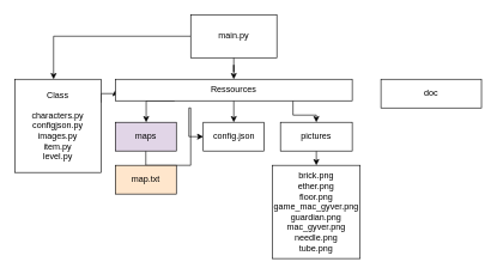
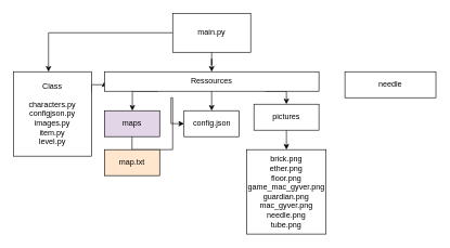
- <mxCell id="18" value="doc" style="rounded=0;whiteSpace=wrap;html=1;" vertex="1" parent="1"><mxGeometry x="530" y="110" width="140" height="40" as="geometry" /></mxCell>
+ <mxCell id="18" value="needle" style="rounded=0;whiteSpace=wrap;html=1;" vertex="1" parent="1"><mxGeometry x="530" y="110" width="140" height="40" as="geometry" /></mxCell>
- <mxCell id="14" value="pictures" style="rounded=0;whiteSpace=wrap;html=1;" vertex="1" parent="1"><mxGeometry x="390" y="170" width="100" height="40" as="geometry" /></mxCell>
+ <mxCell id="14" value="pictures" style="rounded=0;whiteSpace=wrap;html=1;" vertex="1" parent="1"><mxGeometry x="390" y="160" width="100" height="40" as="geometry" /></mxCell>
